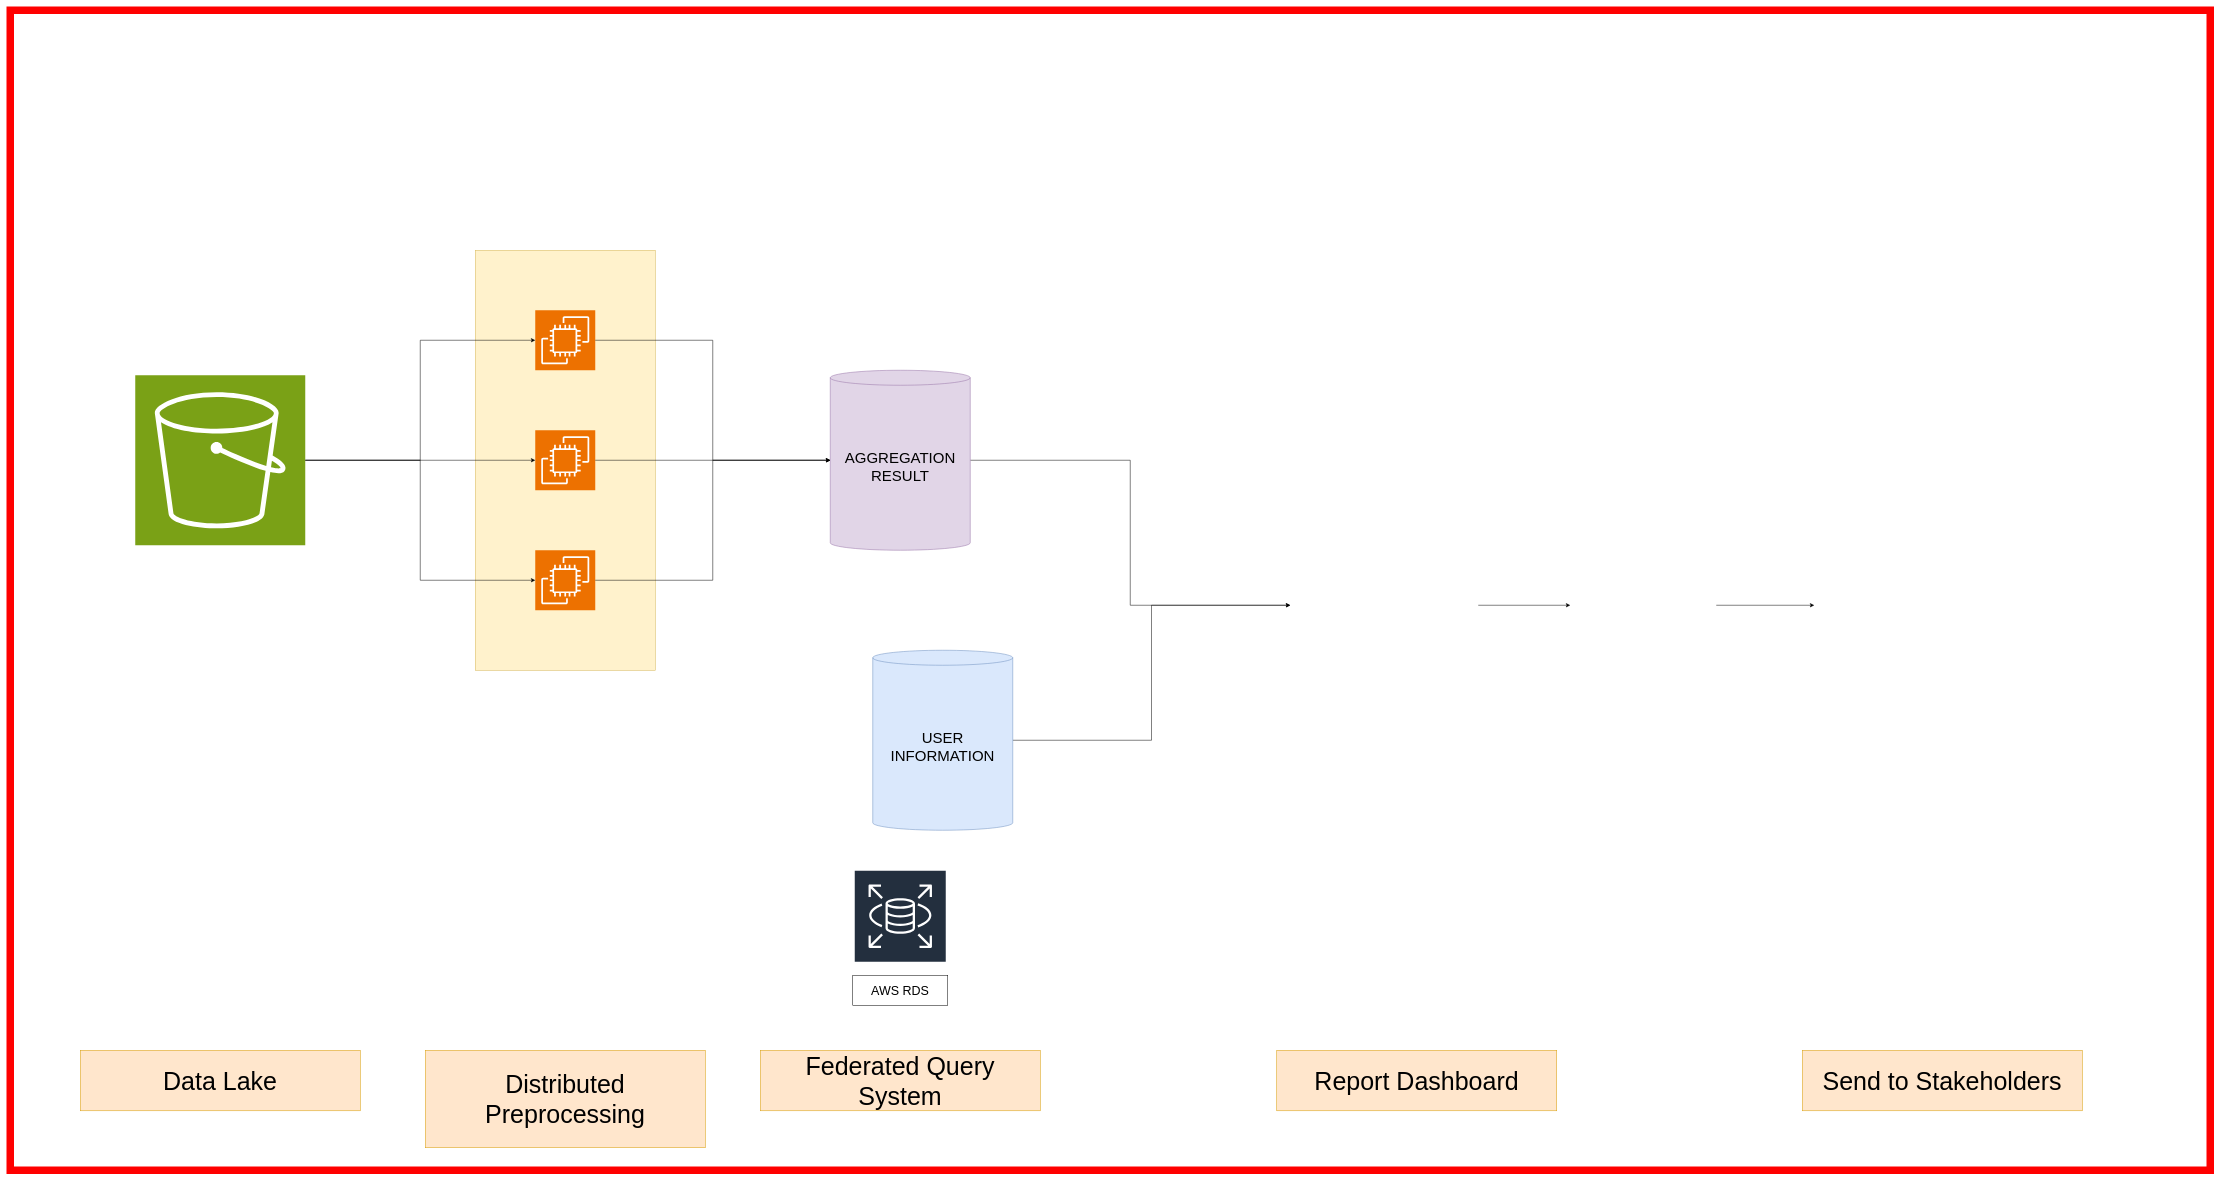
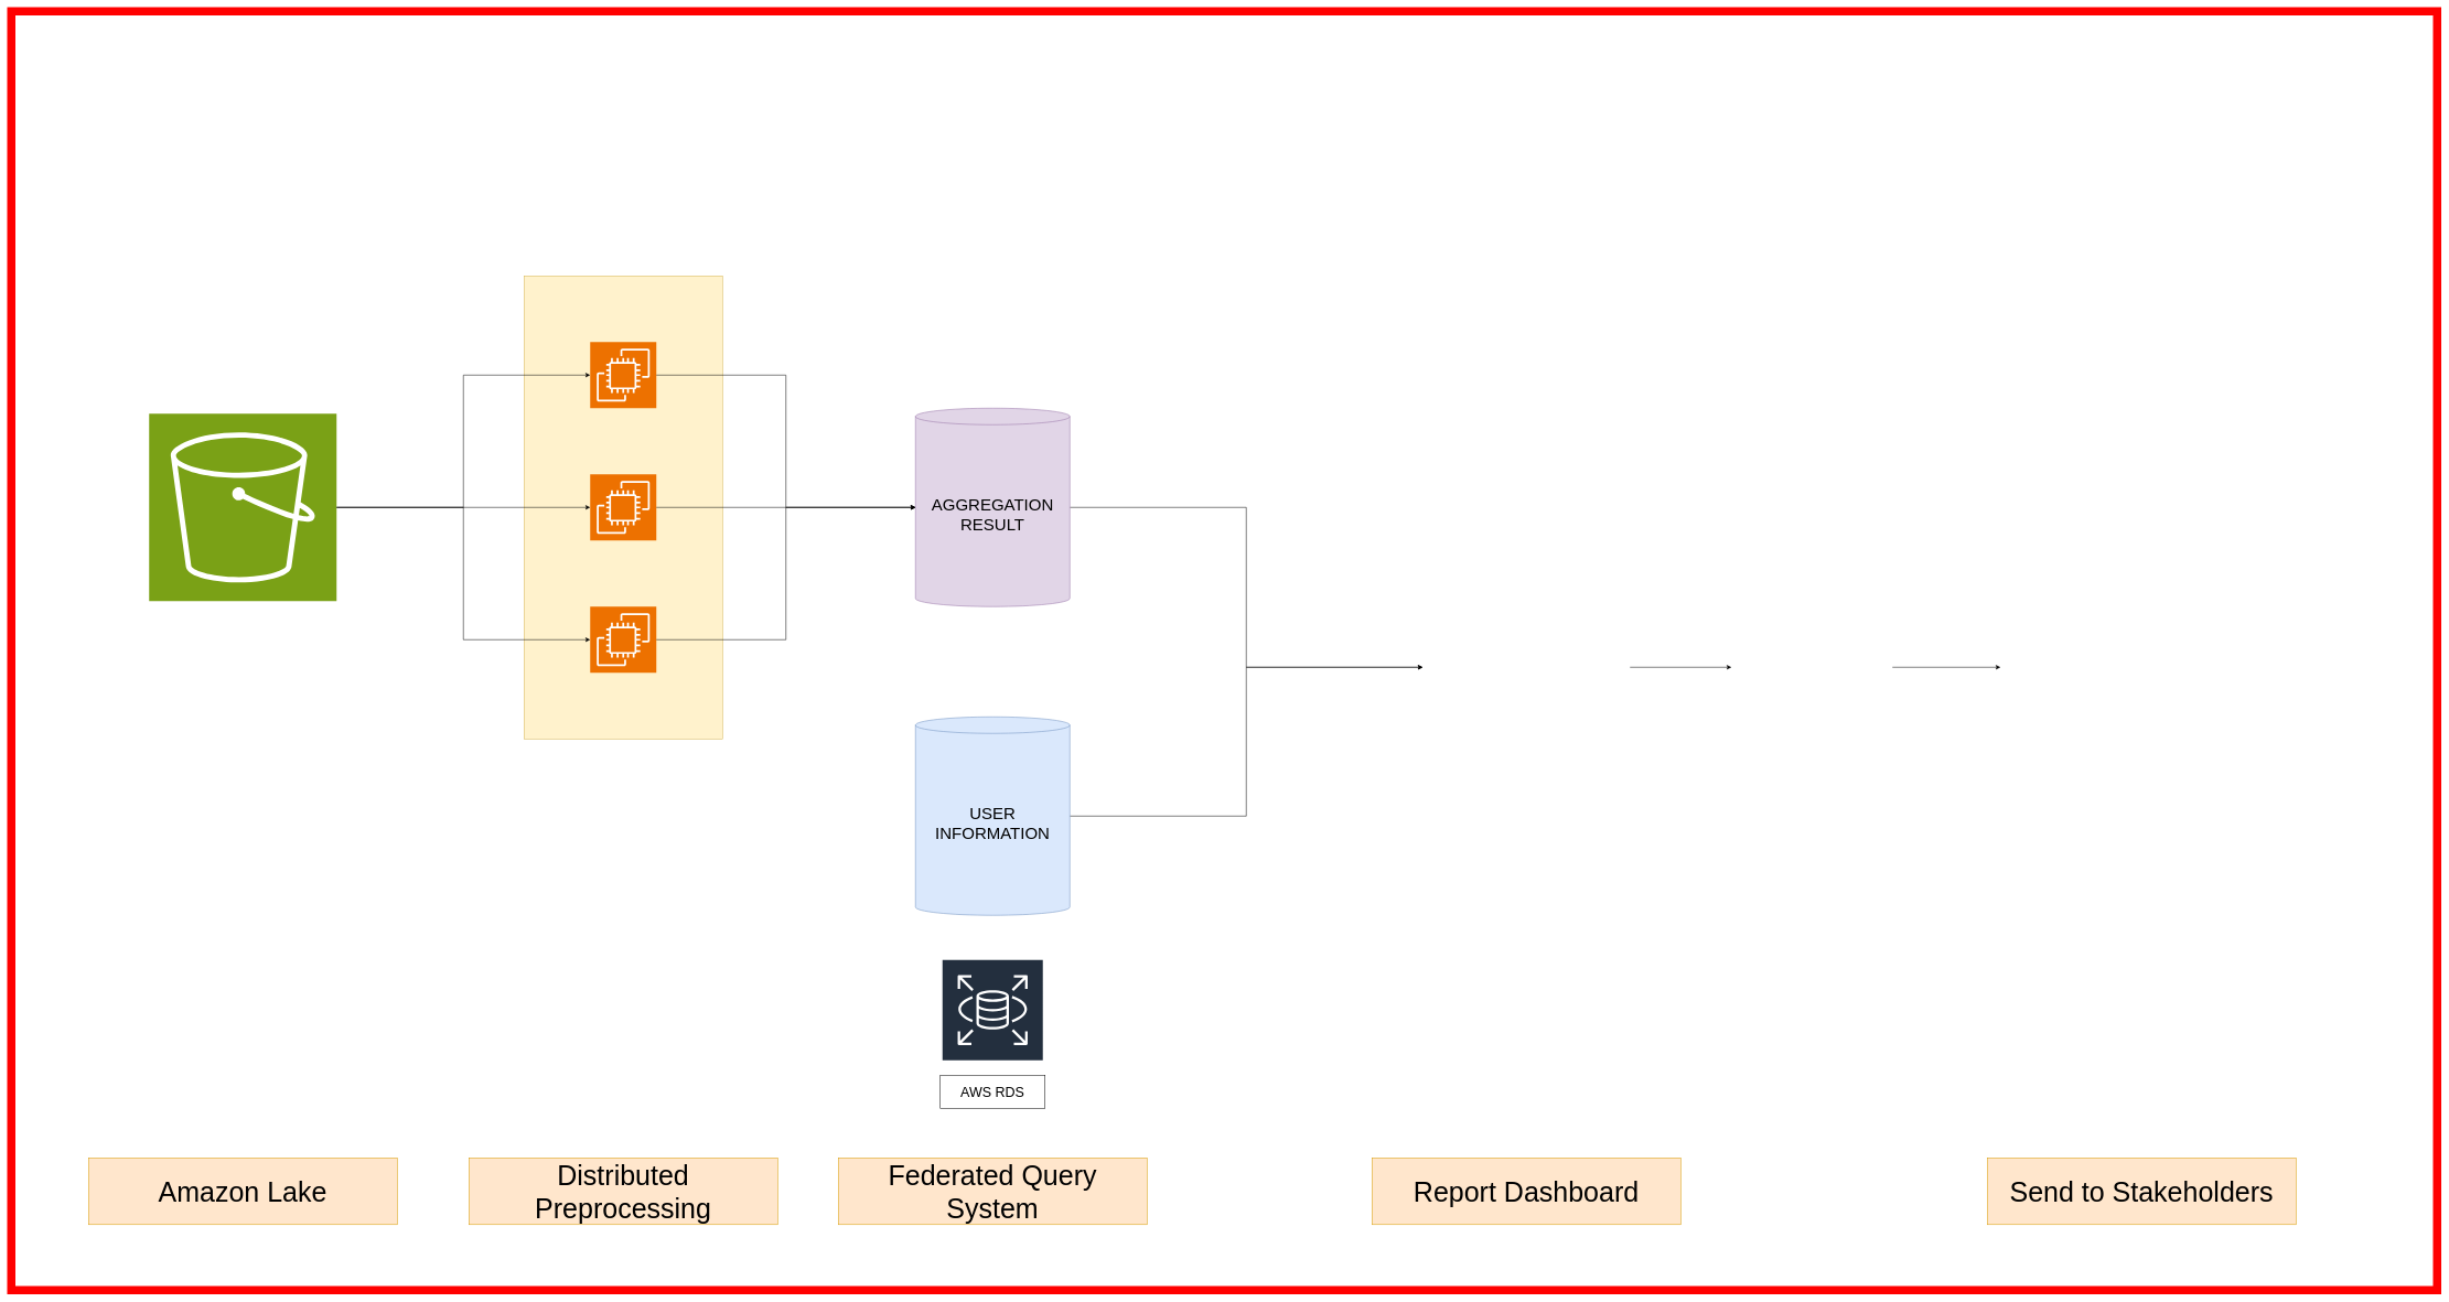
- <mxCell id="18" value="&lt;font style=&quot;font-size: 30px;&quot;&gt;USER INFORMATION&lt;/font&gt;" style="shape=cylinder3;whiteSpace=wrap;html=1;boundedLbl=1;backgroundOutline=1;size=15;fillColor=#dae8fc;strokeColor=#6c8ebf;" parent="1" vertex="1"><mxGeometry x="1745" y="1300" width="280" height="360" as="geometry" /></mxCell>
+ <mxCell id="18" value="&lt;font style=&quot;font-size: 30px;&quot;&gt;USER INFORMATION&lt;/font&gt;" style="shape=cylinder3;whiteSpace=wrap;html=1;boundedLbl=1;backgroundOutline=1;size=15;fillColor=#dae8fc;strokeColor=#6c8ebf;" parent="1" vertex="1"><mxGeometry x="1660" y="1300" width="280" height="360" as="geometry" /></mxCell>
- <mxCell id="27" value="&lt;font style=&quot;font-size: 50px;&quot;&gt;Data Lake&lt;/font&gt;" style="rounded=0;whiteSpace=wrap;html=1;fillColor=#ffe6cc;strokeColor=#d79b00;" parent="1" vertex="1"><mxGeometry x="160" y="2100" width="560" height="121.08" as="geometry" /></mxCell>
+ <mxCell id="27" value="&lt;font style=&quot;font-size: 50px;&quot;&gt;Amazon Lake&lt;/font&gt;" style="rounded=0;whiteSpace=wrap;html=1;fillColor=#ffe6cc;strokeColor=#d79b00;" parent="1" vertex="1"><mxGeometry x="160" y="2100" width="560" height="121.08" as="geometry" /></mxCell>
- <mxCell id="30" value="&lt;font style=&quot;font-size: 50px;&quot;&gt;Report Dashboard&lt;/font&gt;" style="rounded=0;whiteSpace=wrap;html=1;fillColor=#ffe6cc;strokeColor=#d79b00;" parent="1" vertex="1"><mxGeometry x="2553.01" y="2100" width="560" height="121.08" as="geometry" /></mxCell>
+ <mxCell id="30" value="&lt;font style=&quot;font-size: 50px;&quot;&gt;Report Dashboard&lt;/font&gt;" style="rounded=0;whiteSpace=wrap;html=1;fillColor=#ffe6cc;strokeColor=#d79b00;" parent="1" vertex="1"><mxGeometry x="2488.01" y="2100" width="560" height="121.08" as="geometry" /></mxCell>
- <mxCell id="28" value="&lt;font style=&quot;font-size: 50px;&quot;&gt;Distributed Preprocessing&lt;/font&gt;" style="rounded=0;whiteSpace=wrap;html=1;fillColor=#ffe6cc;strokeColor=#d79b00;" parent="1" vertex="1"><mxGeometry x="850" y="2100" width="560" height="195" as="geometry" /></mxCell>
+ <mxCell id="28" value="&lt;font style=&quot;font-size: 50px;&quot;&gt;Distributed Preprocessing&lt;/font&gt;" style="rounded=0;whiteSpace=wrap;html=1;fillColor=#ffe6cc;strokeColor=#d79b00;" parent="1" vertex="1"><mxGeometry x="850" y="2100" width="560" height="121.08" as="geometry" /></mxCell>
